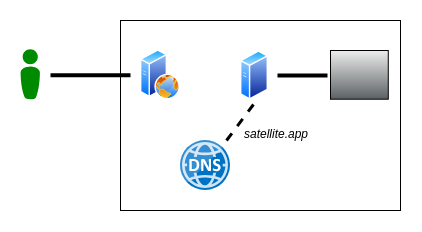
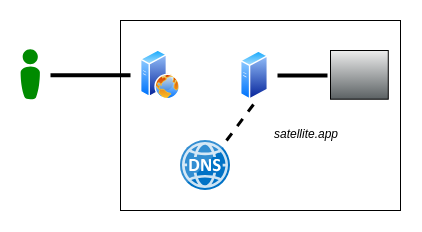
- <mxCell id="11" value="&lt;i&gt;satellite.app&lt;/i&gt;" style="text;html=1;align=center;verticalAlign=middle;whiteSpace=wrap;rounded=0;" parent="1" vertex="1"><mxGeometry x="240" y="119" width="72" height="30" as="geometry" /></mxCell>
+ <mxCell id="11" value="&lt;i&gt;satellite.app&lt;/i&gt;" style="text;html=1;align=center;verticalAlign=middle;whiteSpace=wrap;rounded=0;" parent="1" vertex="1"><mxGeometry x="270" y="119" width="72" height="30" as="geometry" /></mxCell>
